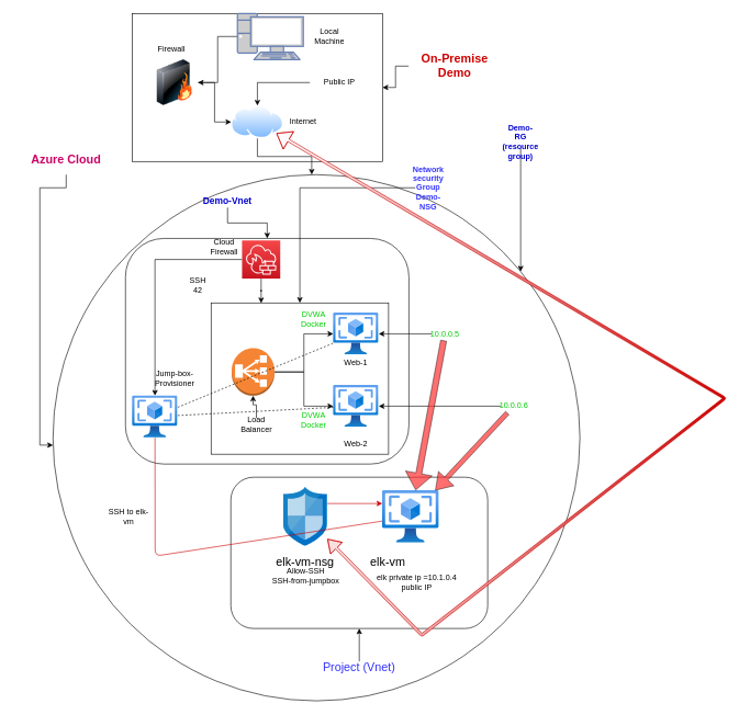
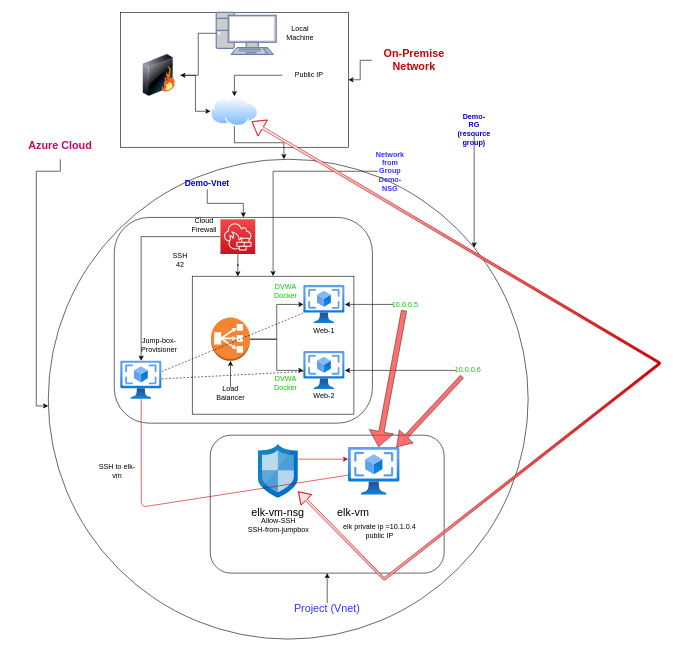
- <mxCell id="14" value="Firewall" style="text;html=1;strokeColor=none;fillColor=none;align=center;verticalAlign=middle;whiteSpace=wrap;rounded=0;" vertex="1" parent="1"><mxGeometry x="240" y="65" width="40" height="20" as="geometry" /></mxCell>
- <mxCell id="30" value="&lt;font style=&quot;font-size: 18px&quot; color=&quot;#cc0000&quot;&gt;&lt;b&gt;On-Premise Demo&lt;/b&gt;&lt;/font&gt;" style="text;html=1;strokeColor=none;fillColor=none;align=center;verticalAlign=middle;whiteSpace=wrap;rounded=0;" vertex="1" parent="1"><mxGeometry x="620" y="90" width="140" height="20" as="geometry" /></mxCell>
+ <mxCell id="30" value="&lt;font style=&quot;font-size: 18px&quot; color=&quot;#cc0000&quot;&gt;&lt;b&gt;On-Premise Network&lt;/b&gt;&lt;/font&gt;" style="text;html=1;strokeColor=none;fillColor=none;align=center;verticalAlign=middle;whiteSpace=wrap;rounded=0;" vertex="1" parent="1"><mxGeometry x="620" y="90" width="140" height="20" as="geometry" /></mxCell>
- <mxCell id="13" value="Internet" style="text;html=1;strokeColor=none;fillColor=none;align=center;verticalAlign=middle;whiteSpace=wrap;rounded=0;" vertex="1" parent="1"><mxGeometry x="440" y="175" width="40" height="20" as="geometry" /></mxCell>
- <mxCell id="35" value="&lt;font color=&quot;#3333ff&quot;&gt;&lt;b&gt;Network security Group&lt;br&gt;Demo-NSG&lt;/b&gt;&lt;/font&gt;" style="text;html=1;strokeColor=none;fillColor=none;align=center;verticalAlign=middle;whiteSpace=wrap;rounded=0;" vertex="1" parent="1"><mxGeometry x="630" y="275" width="40" height="20" as="geometry" /></mxCell>
+ <mxCell id="35" value="&lt;font color=&quot;#3333ff&quot;&gt;&lt;b&gt;Network from Group&lt;br&gt;Demo-NSG&lt;/b&gt;&lt;/font&gt;" style="text;html=1;strokeColor=none;fillColor=none;align=center;verticalAlign=middle;whiteSpace=wrap;rounded=0;" vertex="1" parent="1"><mxGeometry x="630" y="275" width="40" height="20" as="geometry" /></mxCell>
- <mxCell id="28" value="Load Balancer" style="text;html=1;strokeColor=none;fillColor=none;align=center;verticalAlign=middle;whiteSpace=wrap;rounded=0;" vertex="1" parent="1"><mxGeometry x="368.75" y="635" width="40" height="20" as="geometry" /></mxCell>
+ <mxCell id="28" value="Load Balancer" style="text;html=1;strokeColor=none;fillColor=none;align=center;verticalAlign=middle;whiteSpace=wrap;rounded=0;" vertex="1" parent="1"><mxGeometry x="363.75" y="645" width="40" height="20" as="geometry" /></mxCell>
- <mxCell id="17" value="Web-2" style="text;html=1;strokeColor=none;fillColor=none;align=center;verticalAlign=middle;whiteSpace=wrap;rounded=0;" vertex="1" parent="1"><mxGeometry x="520" y="664" width="40" height="20" as="geometry" /></mxCell>
+ <mxCell id="17" value="Web-2" style="text;html=1;strokeColor=none;fillColor=none;align=center;verticalAlign=middle;whiteSpace=wrap;rounded=0;" vertex="1" parent="1"><mxGeometry x="520" y="649" width="40" height="20" as="geometry" /></mxCell>
